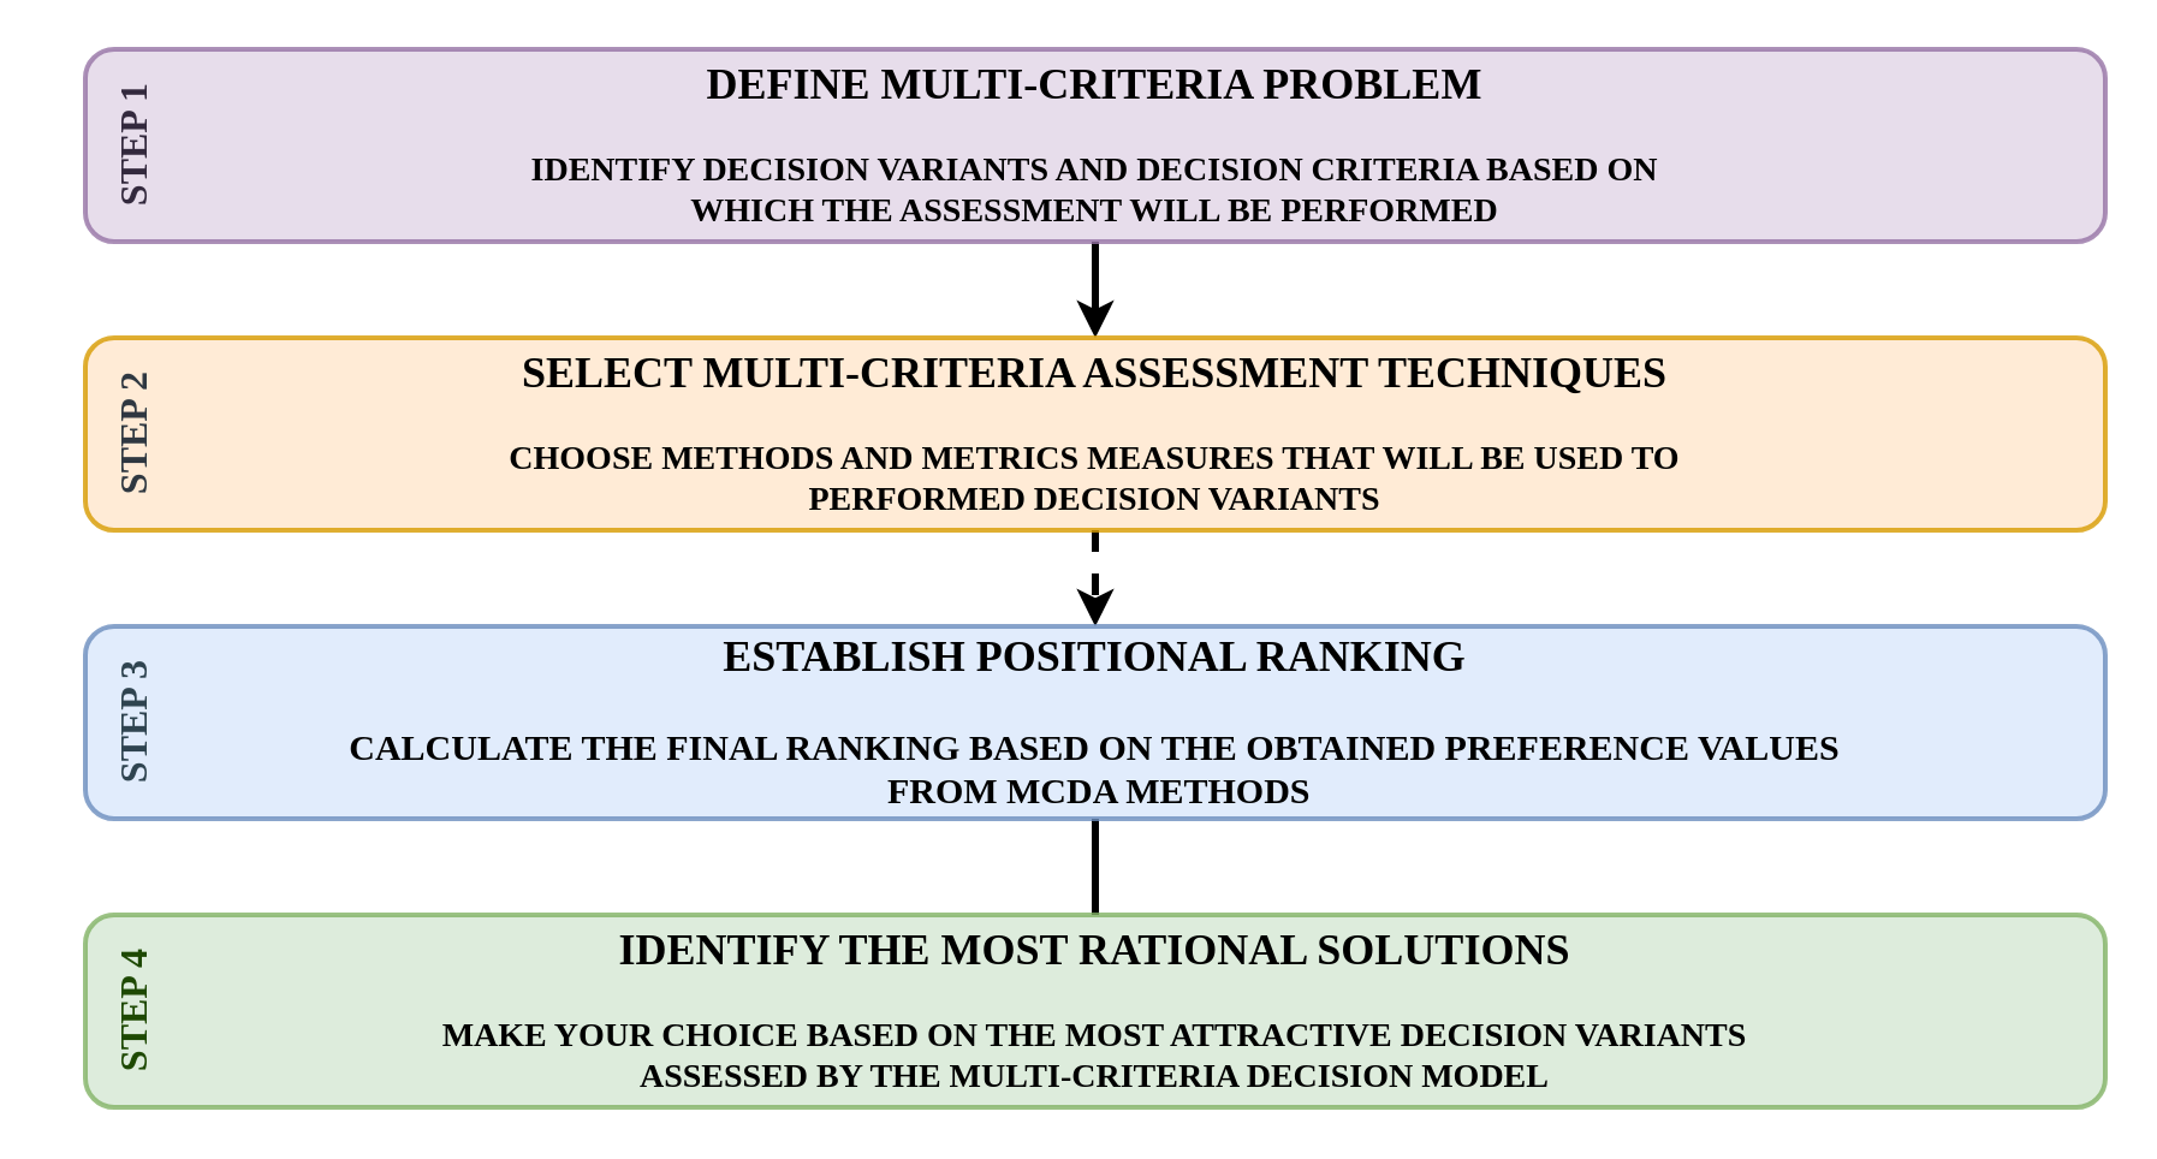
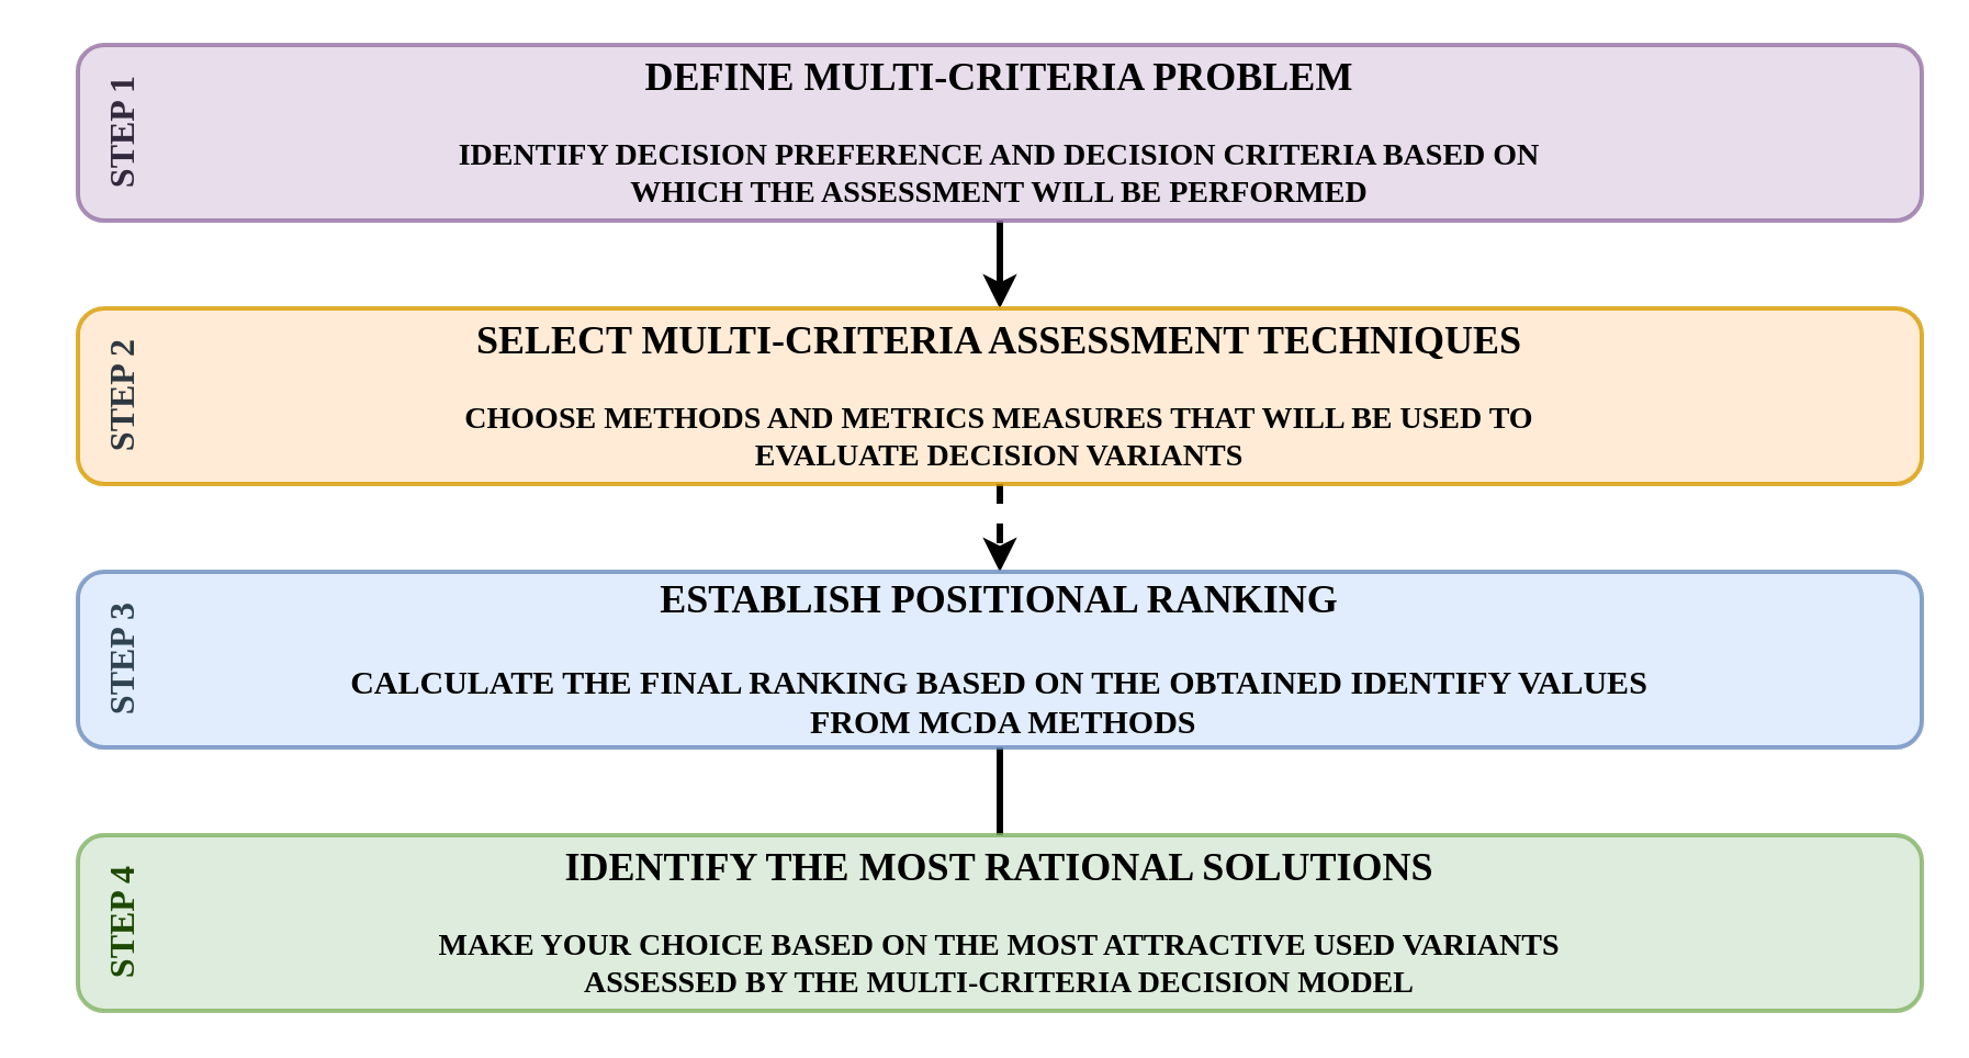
- <mxCell id="3" value="&lt;font style=&quot;&quot; color=&quot;#000000&quot;&gt;&lt;font size=&quot;1&quot; style=&quot;&quot;&gt;&lt;b style=&quot;font-size: 18px;&quot;&gt;DEFINE MULTI-CRITERIA PROBLEM&lt;/b&gt;&lt;/font&gt;&lt;br&gt;&lt;font style=&quot;font-size: 14px;&quot;&gt;&lt;br&gt;&lt;font style=&quot;font-size: 14px;&quot;&gt;&lt;b style=&quot;&quot;&gt;IDENTIFY DECISION VARIANTS AND DECISION CRITERIA BASED ON &lt;br&gt;WHICH THE ASSESSMENT WILL BE PERFORMED&lt;/b&gt;&lt;/font&gt;&lt;/font&gt;&lt;/font&gt;" style="rounded=1;whiteSpace=wrap;html=1;fontFamily=Georgia;fillColor=#e1d5e7;strokeColor=#9673a6;strokeWidth=2;opacity=80;" parent="1" vertex="1"><mxGeometry x="35" y="20" width="840" height="80" as="geometry" /></mxCell>
+ <mxCell id="3" value="&lt;font style=&quot;&quot; color=&quot;#000000&quot;&gt;&lt;font size=&quot;1&quot; style=&quot;&quot;&gt;&lt;b style=&quot;font-size: 18px;&quot;&gt;DEFINE MULTI-CRITERIA PROBLEM&lt;/b&gt;&lt;/font&gt;&lt;br&gt;&lt;font style=&quot;font-size: 14px;&quot;&gt;&lt;br&gt;&lt;font style=&quot;font-size: 14px;&quot;&gt;&lt;b style=&quot;&quot;&gt;IDENTIFY DECISION PREFERENCE AND DECISION CRITERIA BASED ON &lt;br&gt;WHICH THE ASSESSMENT WILL BE PERFORMED&lt;/b&gt;&lt;/font&gt;&lt;/font&gt;&lt;/font&gt;" style="rounded=1;whiteSpace=wrap;html=1;fontFamily=Georgia;fillColor=#e1d5e7;strokeColor=#9673a6;strokeWidth=2;opacity=80;" parent="1" vertex="1"><mxGeometry x="35" y="20" width="840" height="80" as="geometry" /></mxCell>
- <mxCell id="5" value="&lt;font style=&quot;&quot; color=&quot;#000000&quot;&gt;&lt;b style=&quot;&quot;&gt;&lt;font style=&quot;font-size: 18px;&quot;&gt;SELECT MULTI-CRITERIA ASSESSMENT TECHNIQUES&lt;/font&gt;&lt;/b&gt;&lt;br&gt;&lt;/font&gt;&lt;font style=&quot;font-size: 14px;&quot;&gt;&lt;font style=&quot;font-size: 14px;&quot; color=&quot;#000000&quot;&gt;&lt;br&gt;&lt;b style=&quot;&quot;&gt;&lt;font style=&quot;font-size: 14px;&quot;&gt;CHOOSE METHODS AND METRICS MEASURES THAT WILL BE USED TO &lt;br&gt;PERFORMED DECISION VARIANTS&lt;/font&gt;&lt;/b&gt;&lt;/font&gt;&lt;br&gt;&lt;/font&gt;" style="rounded=1;whiteSpace=wrap;html=1;fontFamily=Georgia;fillColor=#ffe6cc;strokeColor=#d79b00;strokeWidth=2;opacity=80;" parent="1" vertex="1"><mxGeometry x="35" y="140" width="840" height="80" as="geometry" /></mxCell>
+ <mxCell id="5" value="&lt;font style=&quot;&quot; color=&quot;#000000&quot;&gt;&lt;b style=&quot;&quot;&gt;&lt;font style=&quot;font-size: 18px;&quot;&gt;SELECT MULTI-CRITERIA ASSESSMENT TECHNIQUES&lt;/font&gt;&lt;/b&gt;&lt;br&gt;&lt;/font&gt;&lt;font style=&quot;font-size: 14px;&quot;&gt;&lt;font style=&quot;font-size: 14px;&quot; color=&quot;#000000&quot;&gt;&lt;br&gt;&lt;b style=&quot;&quot;&gt;&lt;font style=&quot;font-size: 14px;&quot;&gt;CHOOSE METHODS AND METRICS MEASURES THAT WILL BE USED TO &lt;br&gt;EVALUATE DECISION VARIANTS&lt;/font&gt;&lt;/b&gt;&lt;/font&gt;&lt;br&gt;&lt;/font&gt;" style="rounded=1;whiteSpace=wrap;html=1;fontFamily=Georgia;fillColor=#ffe6cc;strokeColor=#d79b00;strokeWidth=2;opacity=80;" parent="1" vertex="1"><mxGeometry x="35" y="140" width="840" height="80" as="geometry" /></mxCell>
- <mxCell id="7" value="&lt;font style=&quot;&quot; color=&quot;#000000&quot;&gt;&lt;b style=&quot;&quot;&gt;&lt;font style=&quot;font-size: 18px;&quot;&gt;ESTABLISH POSITIONAL RANKING&lt;/font&gt;&lt;/b&gt;&lt;br&gt;&lt;/font&gt;&lt;font style=&quot;font-size: 15px;&quot;&gt;&lt;font style=&quot;font-size: 15px;&quot; color=&quot;#000000&quot;&gt;&lt;br&gt;&lt;b style=&quot;&quot;&gt;&lt;font style=&quot;font-size: 15px;&quot;&gt;CALCULATE THE FINAL RANKING BASED ON THE OBTAINED PREFERENCE VALUES&lt;br&gt;&amp;nbsp;FROM&amp;nbsp;MCDA METHODS&lt;/font&gt;&lt;/b&gt;&lt;/font&gt;&lt;br&gt;&lt;/font&gt;" style="rounded=1;whiteSpace=wrap;html=1;fontFamily=Georgia;fillColor=#dae8fc;strokeColor=#6c8ebf;strokeWidth=2;opacity=80;" parent="1" vertex="1"><mxGeometry x="35" y="260" width="840" height="80" as="geometry" /></mxCell>
+ <mxCell id="7" value="&lt;font style=&quot;&quot; color=&quot;#000000&quot;&gt;&lt;b style=&quot;&quot;&gt;&lt;font style=&quot;font-size: 18px;&quot;&gt;ESTABLISH POSITIONAL RANKING&lt;/font&gt;&lt;/b&gt;&lt;br&gt;&lt;/font&gt;&lt;font style=&quot;font-size: 15px;&quot;&gt;&lt;font style=&quot;font-size: 15px;&quot; color=&quot;#000000&quot;&gt;&lt;br&gt;&lt;b style=&quot;&quot;&gt;&lt;font style=&quot;font-size: 15px;&quot;&gt;CALCULATE THE FINAL RANKING BASED ON THE OBTAINED IDENTIFY VALUES&lt;br&gt;&amp;nbsp;FROM&amp;nbsp;MCDA METHODS&lt;/font&gt;&lt;/b&gt;&lt;/font&gt;&lt;br&gt;&lt;/font&gt;" style="rounded=1;whiteSpace=wrap;html=1;fontFamily=Georgia;fillColor=#dae8fc;strokeColor=#6c8ebf;strokeWidth=2;opacity=80;" parent="1" vertex="1"><mxGeometry x="35" y="260" width="840" height="80" as="geometry" /></mxCell>
- <mxCell id="8" value="&lt;b style=&quot;&quot;&gt;&lt;font style=&quot;&quot; color=&quot;#000000&quot;&gt;&lt;font style=&quot;font-size: 18px;&quot;&gt;IDENTIFY THE MOST RATIONAL SOLUTIONS&lt;/font&gt;&lt;br&gt;&lt;/font&gt;&lt;/b&gt;&lt;font style=&quot;font-size: 14px;&quot;&gt;&lt;font style=&quot;font-size: 14px;&quot; color=&quot;#000000&quot;&gt;&lt;font style=&quot;font-size: 14px;&quot;&gt;&lt;br&gt;&lt;/font&gt;&lt;b style=&quot;&quot;&gt;MAKE YOUR CHOICE BASED ON THE MOST ATTRACTIVE DECISION VARIANTS &lt;br&gt;ASSESSED BY THE MULTI-CRITERIA DECISION MODEL&lt;/b&gt;&lt;/font&gt;&lt;br&gt;&lt;/font&gt;" style="rounded=1;whiteSpace=wrap;html=1;fontFamily=Georgia;fillColor=#d5e8d4;strokeColor=#82b366;opacity=80;strokeWidth=2;" parent="1" vertex="1"><mxGeometry x="35" y="380" width="840" height="80" as="geometry" /></mxCell>
+ <mxCell id="8" value="&lt;b style=&quot;&quot;&gt;&lt;font style=&quot;&quot; color=&quot;#000000&quot;&gt;&lt;font style=&quot;font-size: 18px;&quot;&gt;IDENTIFY THE MOST RATIONAL SOLUTIONS&lt;/font&gt;&lt;br&gt;&lt;/font&gt;&lt;/b&gt;&lt;font style=&quot;font-size: 14px;&quot;&gt;&lt;font style=&quot;font-size: 14px;&quot; color=&quot;#000000&quot;&gt;&lt;font style=&quot;font-size: 14px;&quot;&gt;&lt;br&gt;&lt;/font&gt;&lt;b style=&quot;&quot;&gt;MAKE YOUR CHOICE BASED ON THE MOST ATTRACTIVE USED VARIANTS &lt;br&gt;ASSESSED BY THE MULTI-CRITERIA DECISION MODEL&lt;/b&gt;&lt;/font&gt;&lt;br&gt;&lt;/font&gt;" style="rounded=1;whiteSpace=wrap;html=1;fontFamily=Georgia;fillColor=#d5e8d4;strokeColor=#82b366;opacity=80;strokeWidth=2;" parent="1" vertex="1"><mxGeometry x="35" y="380" width="840" height="80" as="geometry" /></mxCell>
